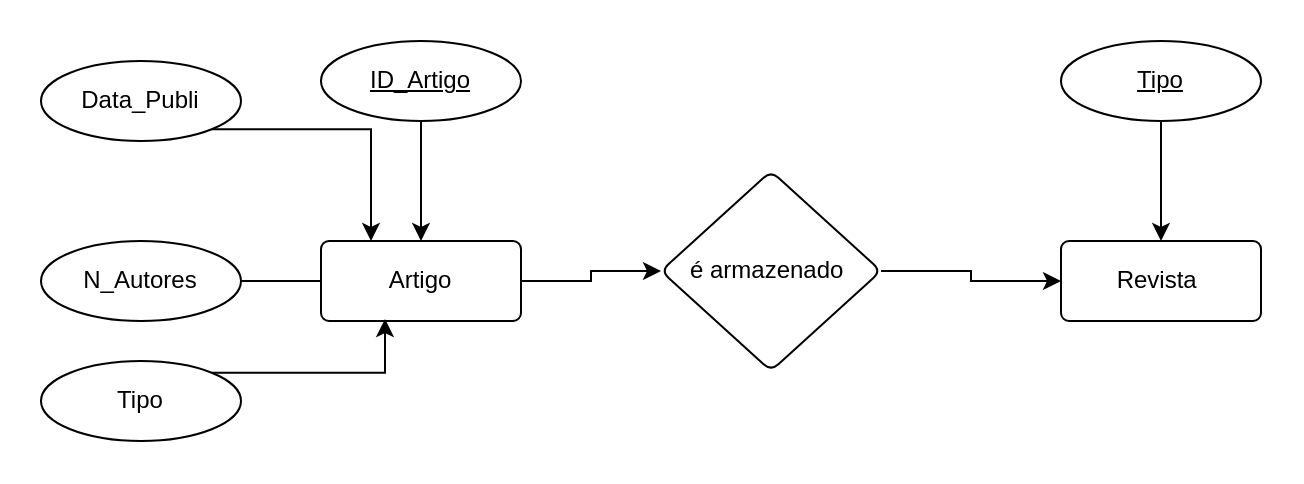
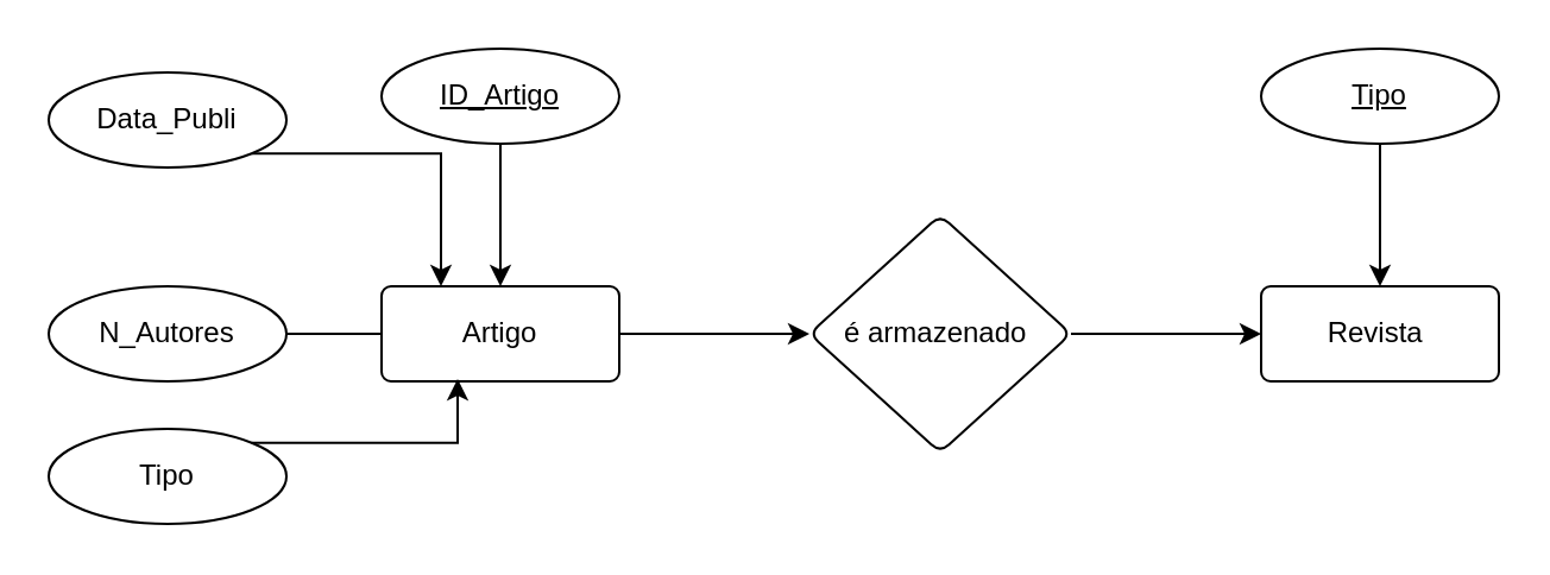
- <mxCell id="6" value="é armazenado&amp;nbsp;" style="rhombus;whiteSpace=wrap;html=1;rounded=1;arcSize=10;" vertex="1" parent="1"><mxGeometry x="330" y="85" width="110" height="100" as="geometry" /></mxCell>
+ <mxCell id="6" value="é armazenado&amp;nbsp;" style="rhombus;whiteSpace=wrap;html=1;rounded=1;arcSize=10;" vertex="1" parent="1"><mxGeometry x="340" y="90" width="110" height="100" as="geometry" /></mxCell>
